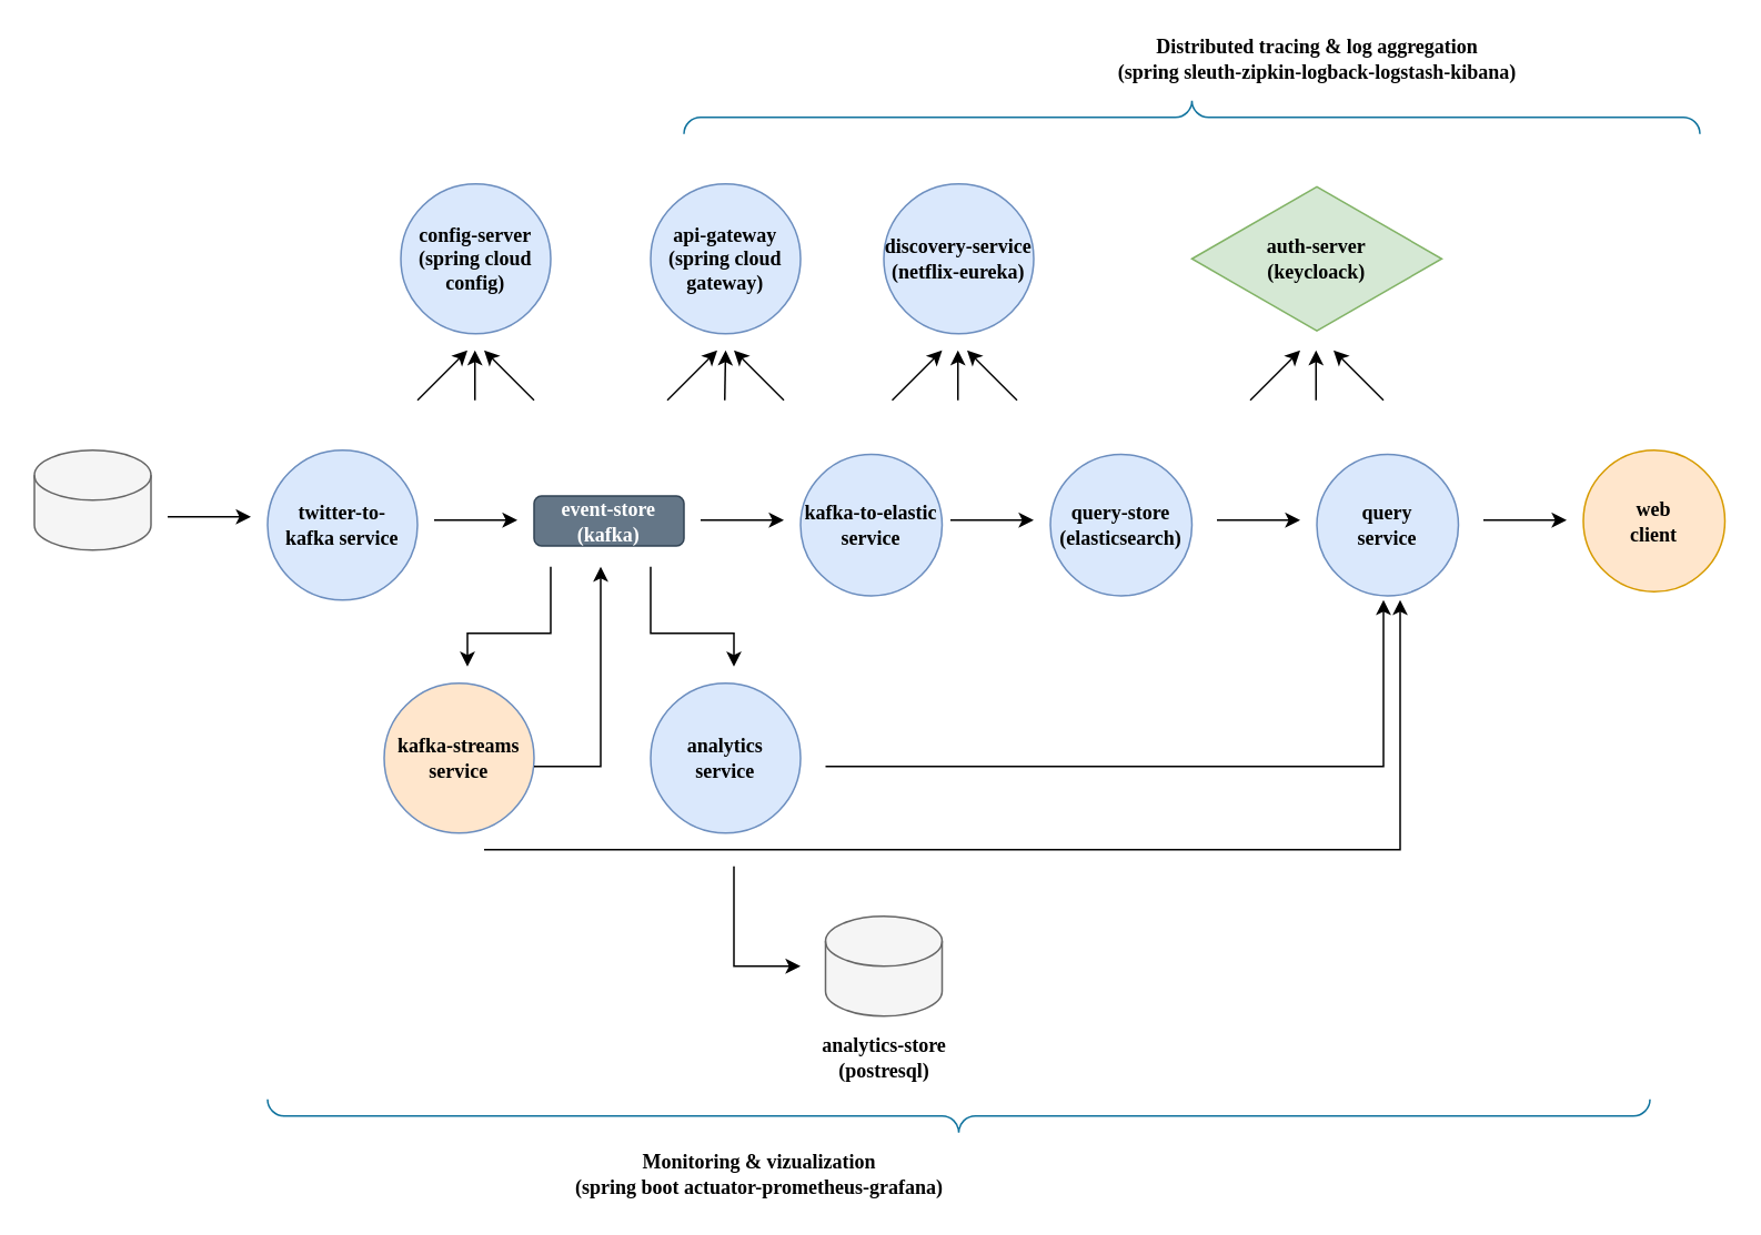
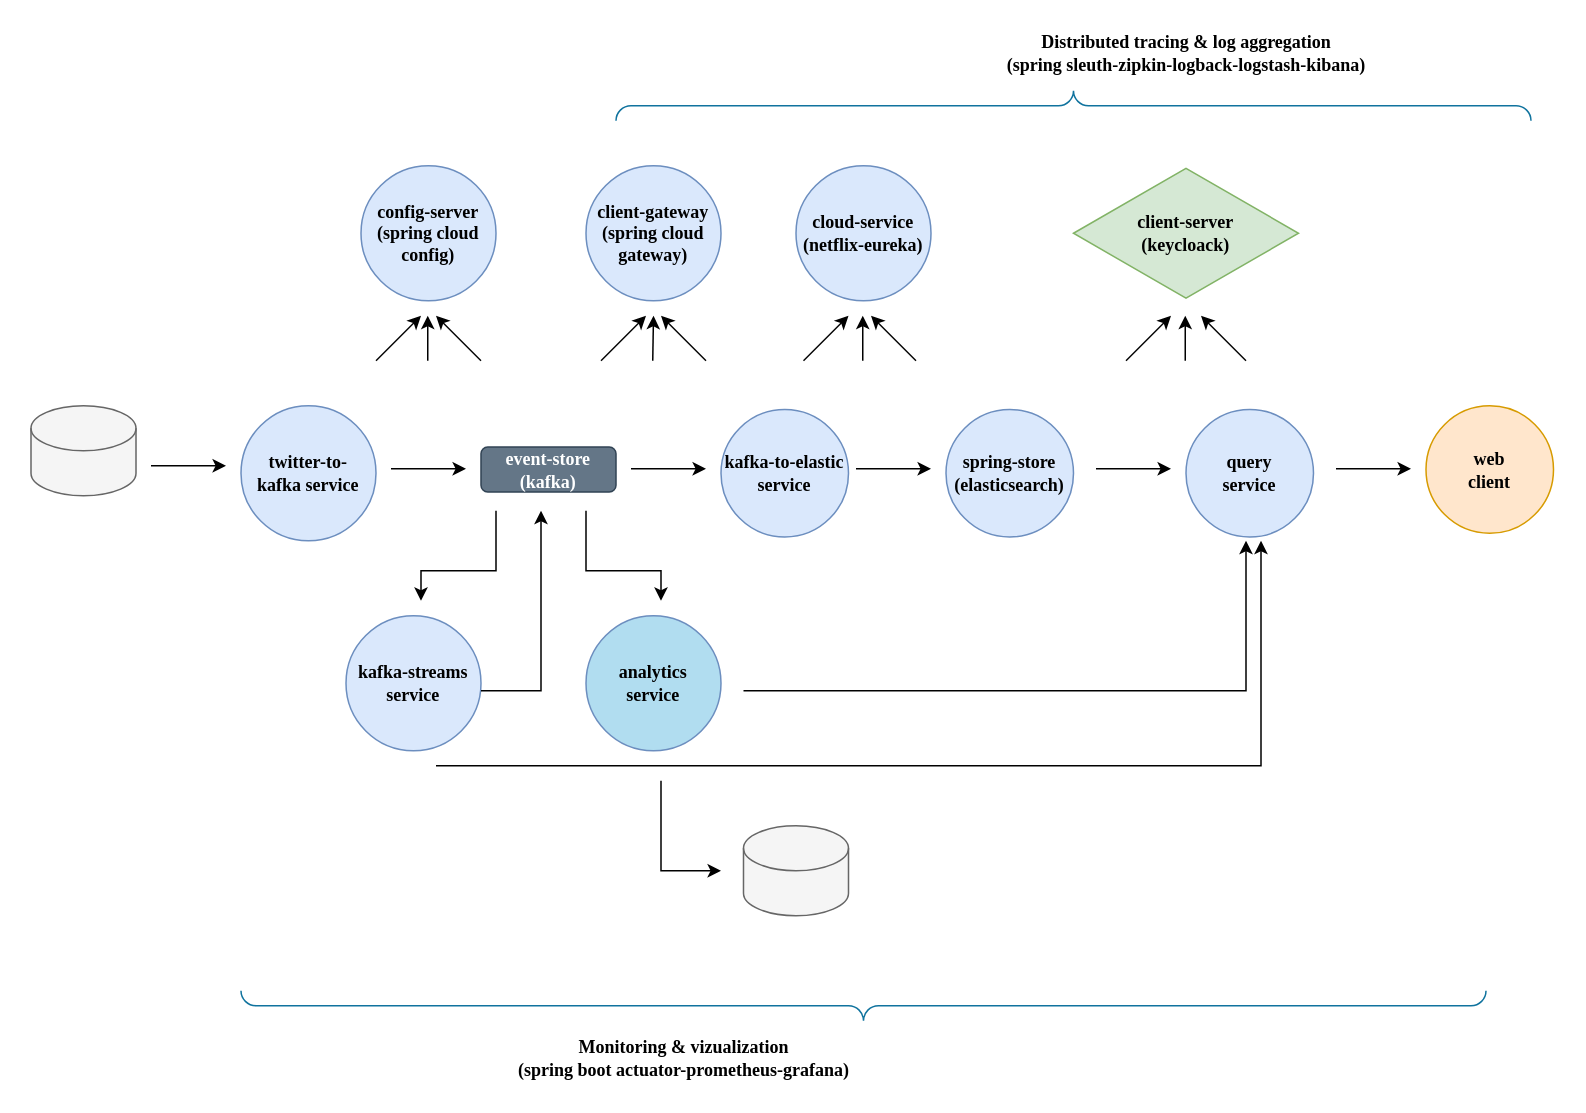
- <mxCell id="26" value="&lt;b&gt;api-gateway&lt;br&gt;(spring cloud gateway)&lt;/b&gt;" style="ellipse;whiteSpace=wrap;html=1;aspect=fixed;fontFamily=Comic Sans MS;fillColor=#dae8fc;strokeColor=#6c8ebf;" vertex="1" parent="1"><mxGeometry x="390" y="110" width="90" height="90" as="geometry" /></mxCell>
+ <mxCell id="26" value="&lt;b&gt;client-gateway&lt;br&gt;(spring cloud gateway)&lt;/b&gt;" style="ellipse;whiteSpace=wrap;html=1;aspect=fixed;fontFamily=Comic Sans MS;fillColor=#dae8fc;strokeColor=#6c8ebf;" vertex="1" parent="1"><mxGeometry x="390" y="110" width="90" height="90" as="geometry" /></mxCell>
- <mxCell id="27" value="&lt;b&gt;discovery-service&lt;br&gt;(netflix-eureka)&lt;/b&gt;" style="ellipse;whiteSpace=wrap;html=1;aspect=fixed;fontFamily=Comic Sans MS;fillColor=#dae8fc;strokeColor=#6c8ebf;" vertex="1" parent="1"><mxGeometry x="530" y="110" width="90" height="90" as="geometry" /></mxCell>
+ <mxCell id="27" value="&lt;b&gt;cloud-service&lt;br&gt;(netflix-eureka)&lt;/b&gt;" style="ellipse;whiteSpace=wrap;html=1;aspect=fixed;fontFamily=Comic Sans MS;fillColor=#dae8fc;strokeColor=#6c8ebf;" vertex="1" parent="1"><mxGeometry x="530" y="110" width="90" height="90" as="geometry" /></mxCell>
- <mxCell id="37" value="&lt;b&gt;auth-server&lt;br&gt;(keycloack)&lt;/b&gt;" style="html=1;whiteSpace=wrap;aspect=fixed;shape=isoRectangle;fontFamily=Comic Sans MS;fillColor=#d5e8d4;strokeColor=#82b366;" vertex="1" parent="1"><mxGeometry x="715" y="110" width="150" height="90" as="geometry" /></mxCell>
+ <mxCell id="37" value="&lt;b&gt;client-server&lt;br&gt;(keycloack)&lt;/b&gt;" style="html=1;whiteSpace=wrap;aspect=fixed;shape=isoRectangle;fontFamily=Comic Sans MS;fillColor=#d5e8d4;strokeColor=#82b366;" vertex="1" parent="1"><mxGeometry x="715" y="110" width="150" height="90" as="geometry" /></mxCell>
- <mxCell id="9" value="&lt;b&gt;query-store&lt;br&gt;(elasticsearch)&lt;br&gt;&lt;/b&gt;" style="ellipse;whiteSpace=wrap;html=1;aspect=fixed;fontFamily=Comic Sans MS;fillColor=#dae8fc;strokeColor=#6c8ebf;" vertex="1" parent="1"><mxGeometry x="630" y="272.5" width="85" height="85" as="geometry" /></mxCell>
+ <mxCell id="9" value="&lt;b&gt;spring-store&lt;br&gt;(elasticsearch)&lt;br&gt;&lt;/b&gt;" style="ellipse;whiteSpace=wrap;html=1;aspect=fixed;fontFamily=Comic Sans MS;fillColor=#dae8fc;strokeColor=#6c8ebf;" vertex="1" parent="1"><mxGeometry x="630" y="272.5" width="85" height="85" as="geometry" /></mxCell>
- <mxCell id="11" value="&lt;b&gt;kafka-streams&lt;br&gt;service&lt;/b&gt;" style="ellipse;whiteSpace=wrap;html=1;aspect=fixed;fontFamily=Comic Sans MS;fillColor=#ffe6cc;strokeColor=#6c8ebf;" vertex="1" parent="1"><mxGeometry x="230" y="410" width="90" height="90" as="geometry" /></mxCell>
+ <mxCell id="11" value="&lt;b&gt;kafka-streams&lt;br&gt;service&lt;/b&gt;" style="ellipse;whiteSpace=wrap;html=1;aspect=fixed;fontFamily=Comic Sans MS;fillColor=#dae8fc;strokeColor=#6c8ebf;" vertex="1" parent="1"><mxGeometry x="230" y="410" width="90" height="90" as="geometry" /></mxCell>
- <mxCell id="12" value="&lt;b&gt;analytics&lt;br&gt;service&lt;/b&gt;" style="ellipse;whiteSpace=wrap;html=1;aspect=fixed;fontFamily=Comic Sans MS;fillColor=#dae8fc;strokeColor=#6c8ebf;" vertex="1" parent="1"><mxGeometry x="390" y="410" width="90" height="90" as="geometry" /></mxCell>
+ <mxCell id="12" value="&lt;b&gt;analytics&lt;br&gt;service&lt;/b&gt;" style="ellipse;whiteSpace=wrap;html=1;aspect=fixed;fontFamily=Comic Sans MS;fillColor=#b1ddf0;strokeColor=#6c8ebf;" vertex="1" parent="1"><mxGeometry x="390" y="410" width="90" height="90" as="geometry" /></mxCell>
- <mxCell id="24" value="&lt;b&gt;analytics-store&lt;br&gt;(postresql)&lt;/b&gt;" style="text;html=1;align=center;verticalAlign=middle;resizable=0;points=[];autosize=1;strokeColor=none;fillColor=none;fontFamily=Comic Sans MS;" vertex="1" parent="1"><mxGeometry x="480" y="620" width="100" height="30" as="geometry" /></mxCell>
